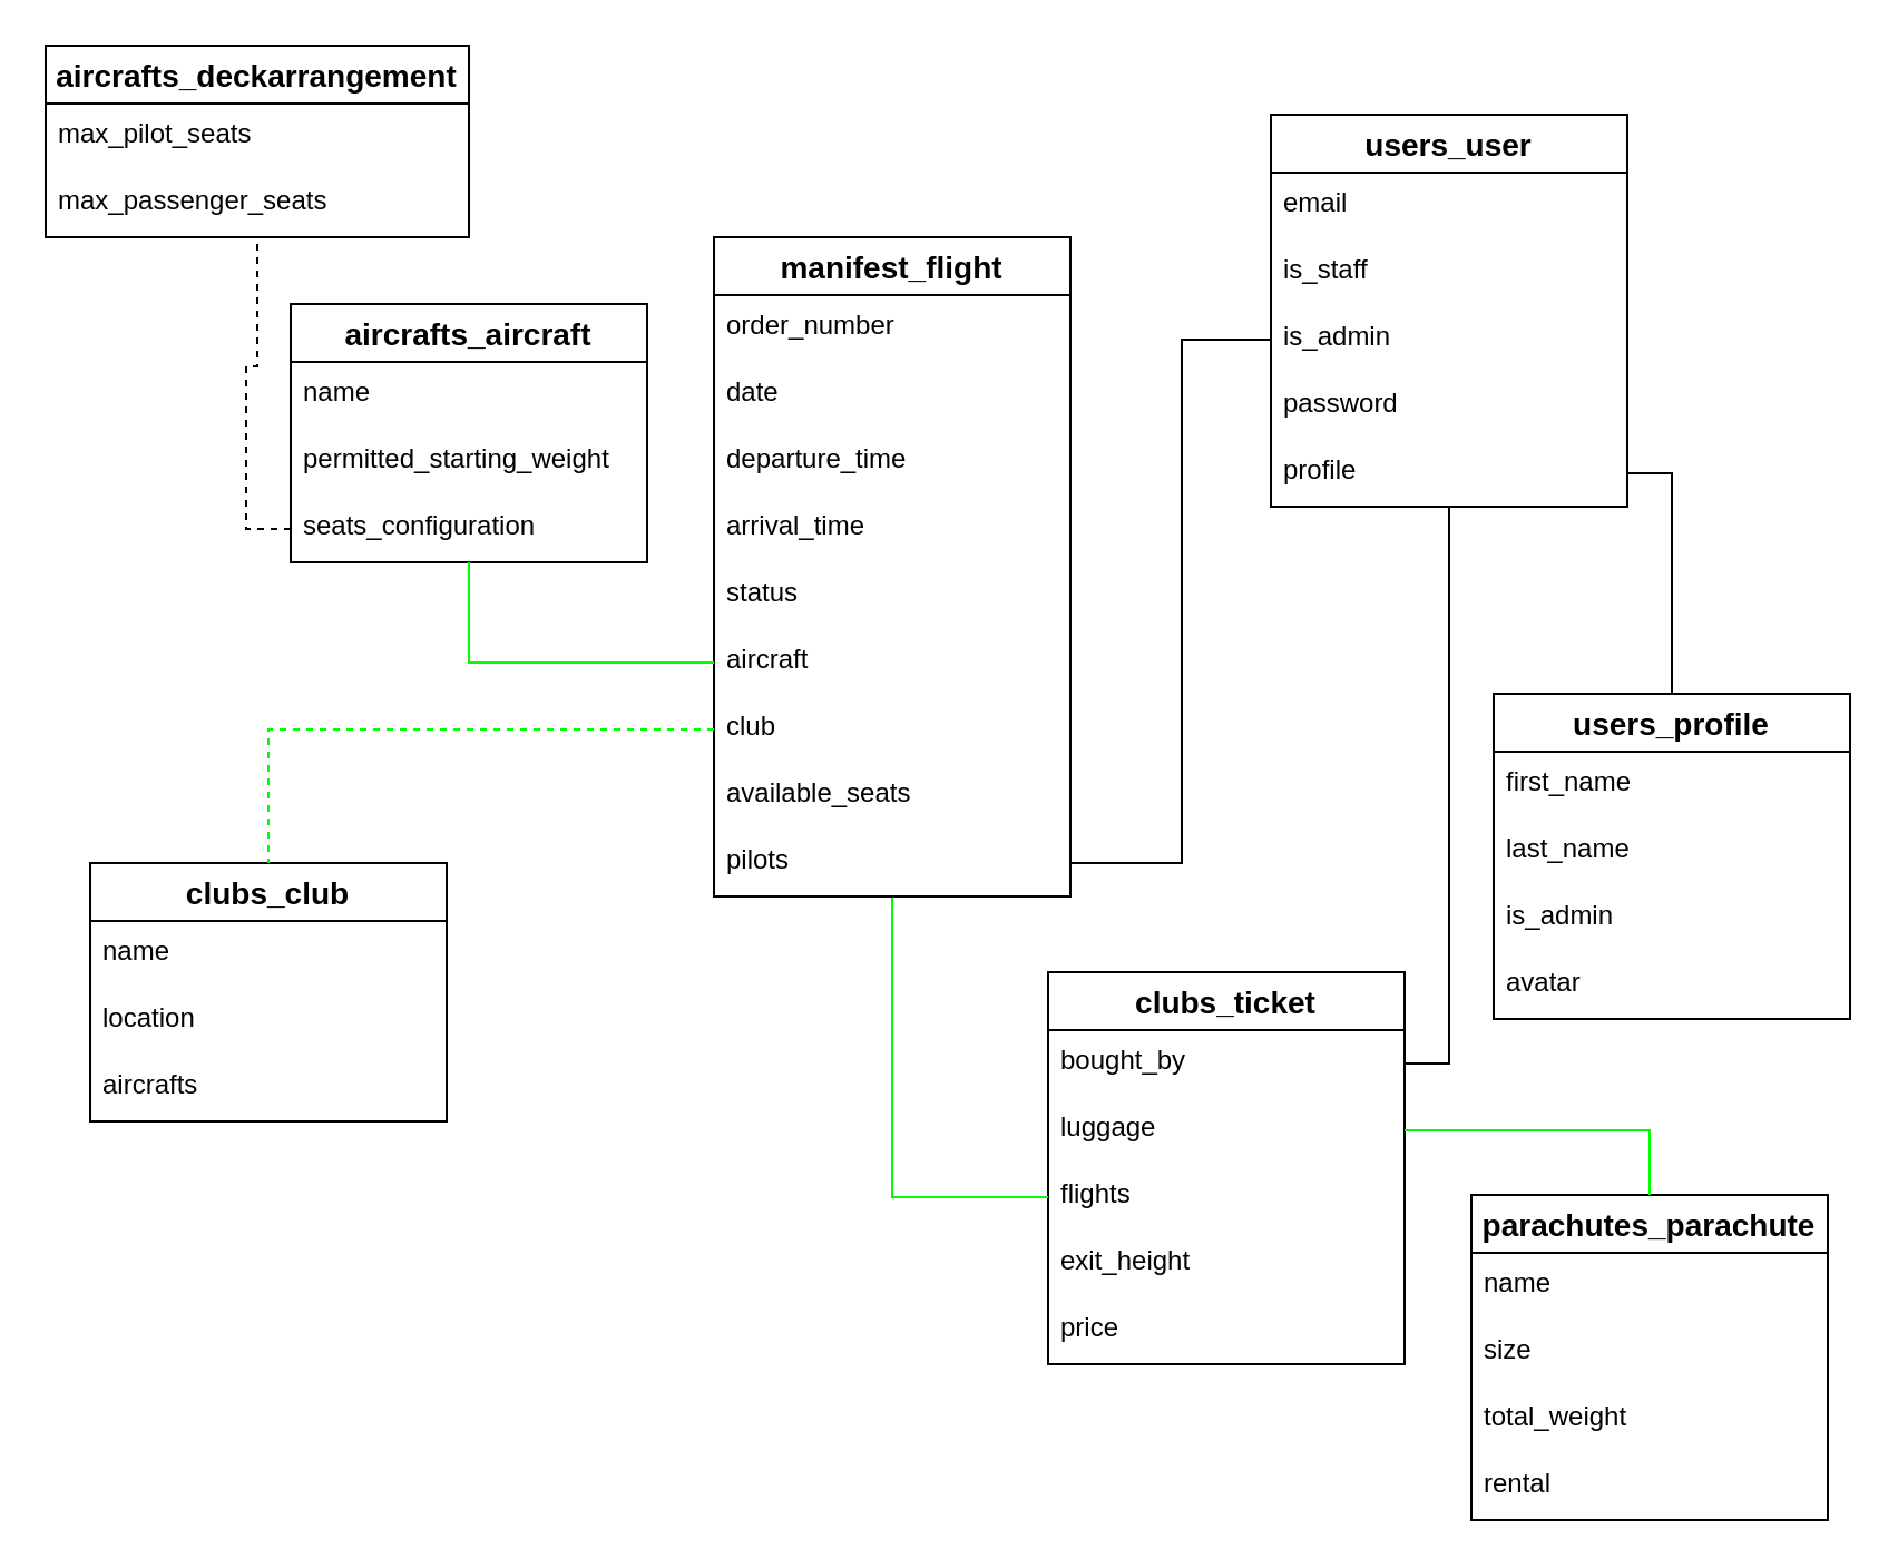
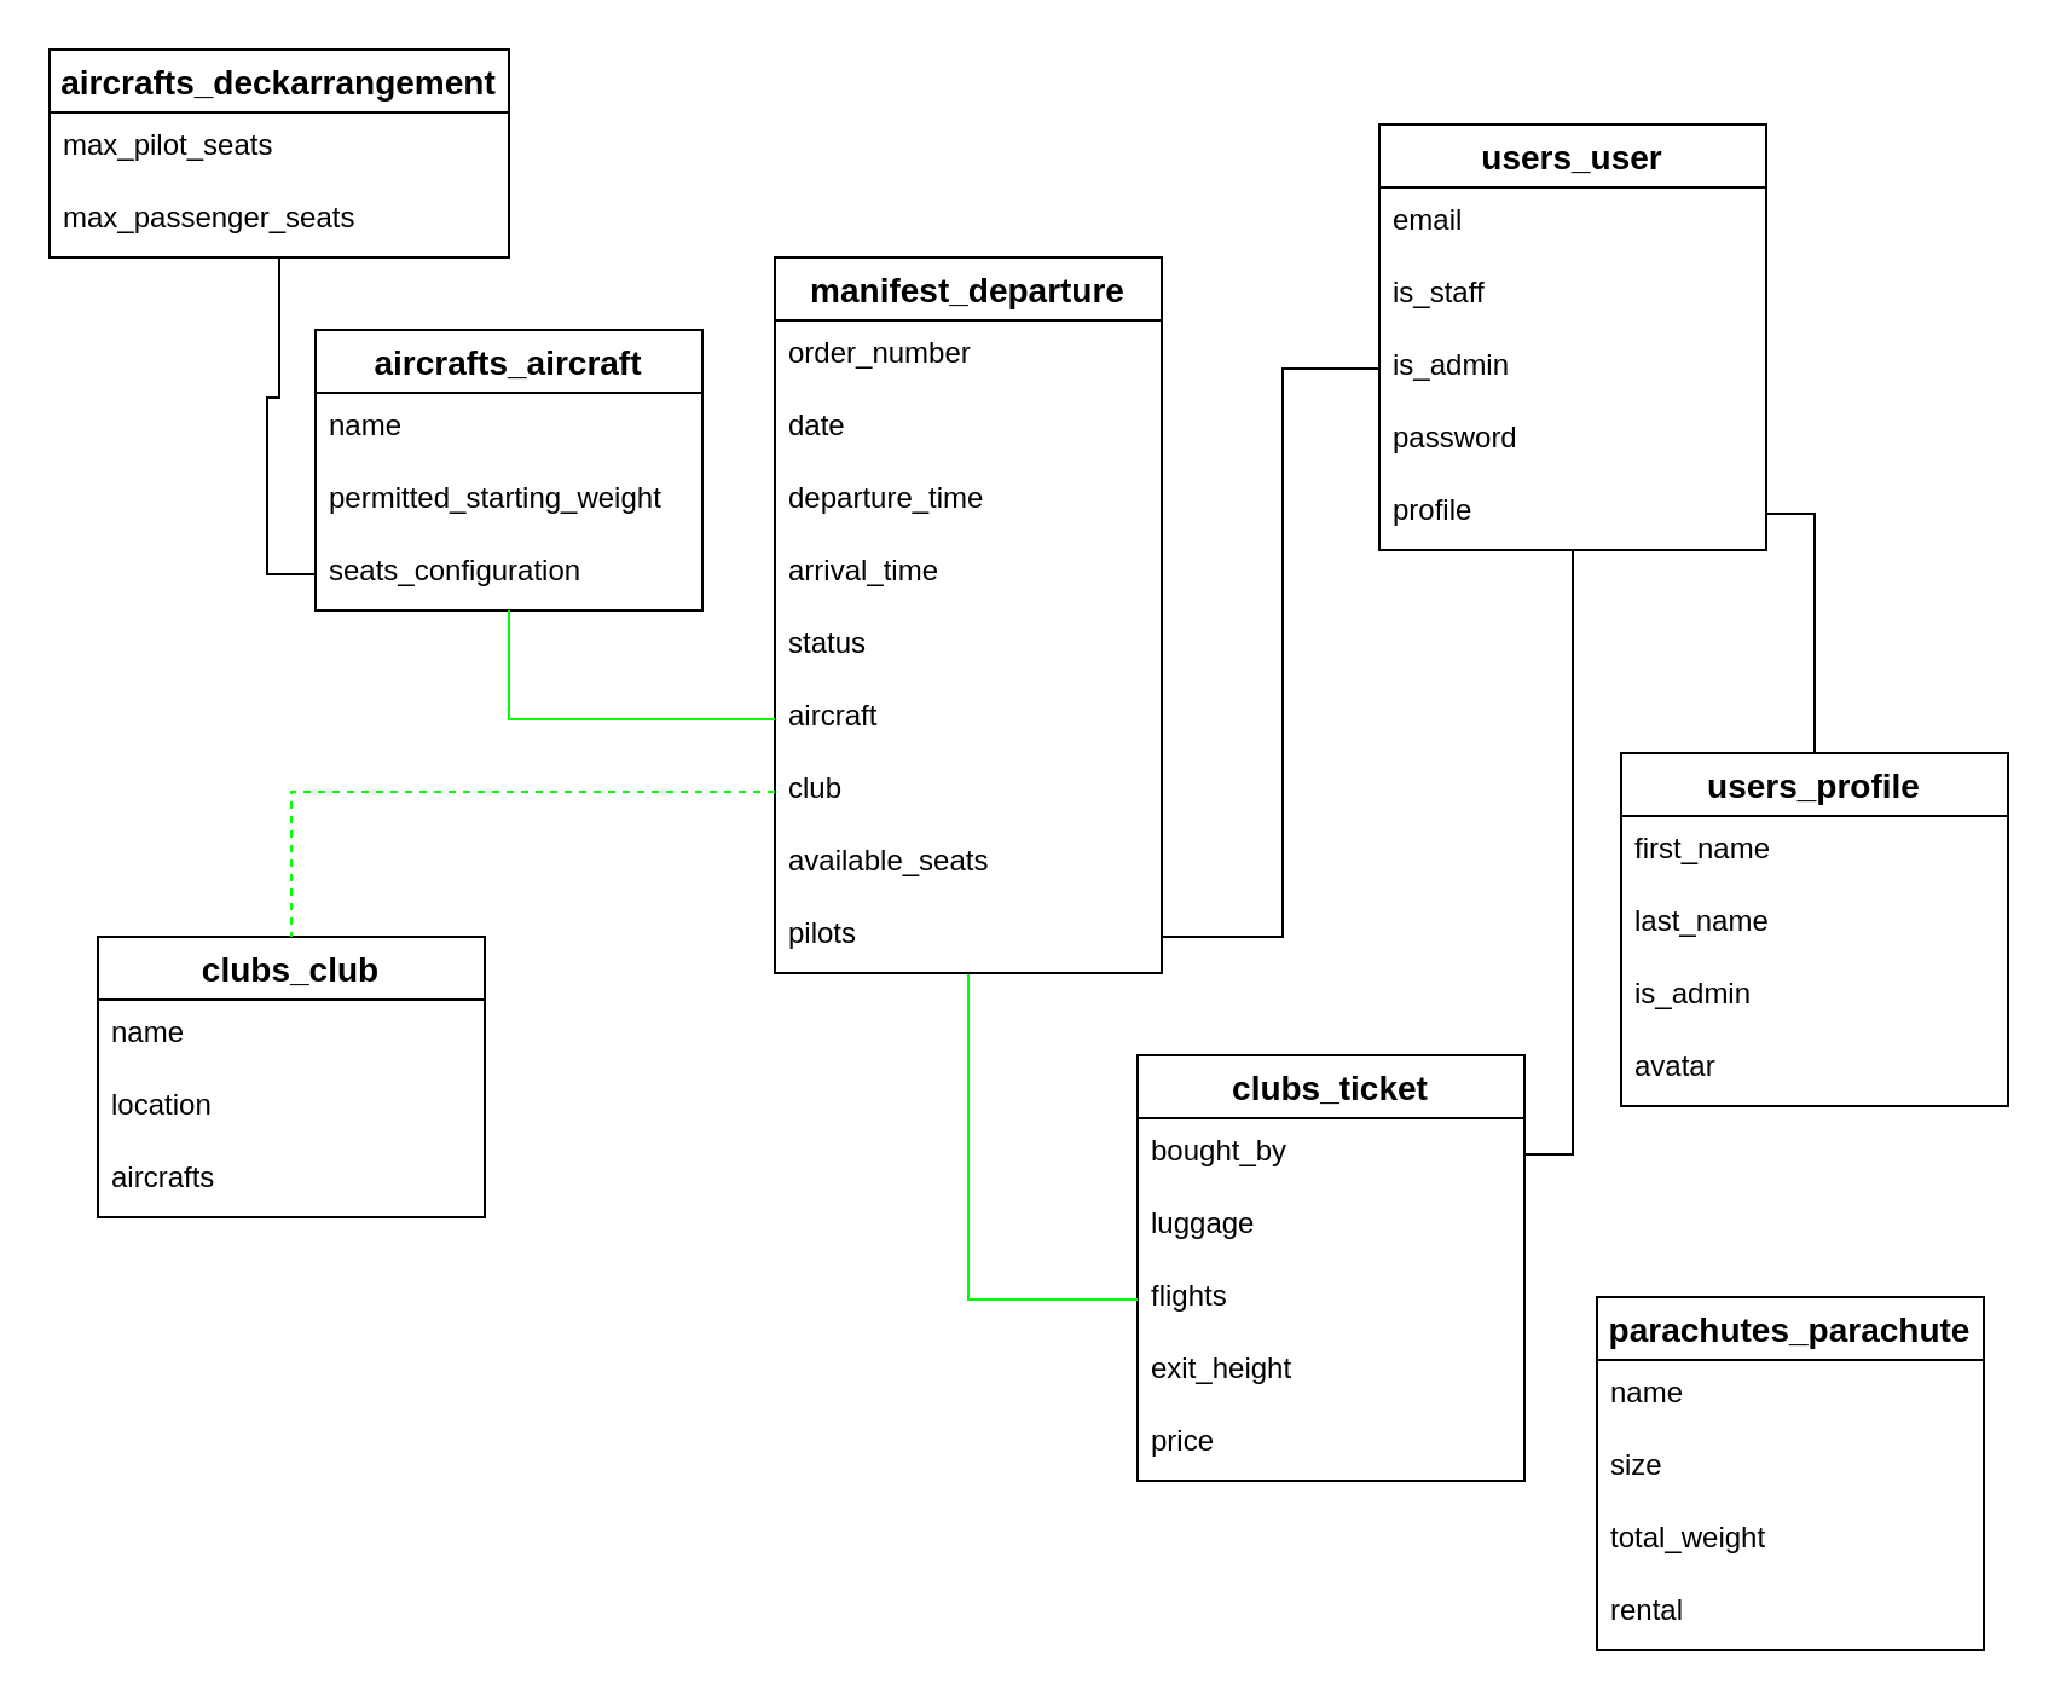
- <mxCell id="13" value="manifest_flight" style="swimlane;fontStyle=1;childLayout=stackLayout;horizontal=1;startSize=26;horizontalStack=0;resizeParent=1;resizeParentMax=0;resizeLast=0;collapsible=1;marginBottom=0;align=center;fontSize=14;" vertex="1" parent="1"><mxGeometry x="320" y="106" width="160" height="296" as="geometry" /></mxCell>
+ <mxCell id="13" value="manifest_departure" style="swimlane;fontStyle=1;childLayout=stackLayout;horizontal=1;startSize=26;horizontalStack=0;resizeParent=1;resizeParentMax=0;resizeLast=0;collapsible=1;marginBottom=0;align=center;fontSize=14;" vertex="1" parent="1"><mxGeometry x="320" y="106" width="160" height="296" as="geometry" /></mxCell>
- <mxCell id="51" style="edgeStyle=orthogonalEdgeStyle;rounded=0;orthogonalLoop=1;jettySize=auto;html=1;entryX=0.5;entryY=1;entryDx=0;entryDy=0;endArrow=none;endFill=0;dashed=1;" edge="1" parent="1" source="26" target="27"><mxGeometry relative="1" as="geometry" /></mxCell>
+ <mxCell id="51" style="edgeStyle=orthogonalEdgeStyle;rounded=0;orthogonalLoop=1;jettySize=auto;html=1;entryX=0.5;entryY=1;entryDx=0;entryDy=0;endArrow=none;endFill=0;" edge="1" parent="1" source="26" target="27"><mxGeometry relative="1" as="geometry" /></mxCell>
- <mxCell id="47" style="edgeStyle=orthogonalEdgeStyle;rounded=0;orthogonalLoop=1;jettySize=auto;html=1;entryX=0.5;entryY=0;entryDx=0;entryDy=0;endArrow=none;endFill=0;strokeColor=#00FF00;" edge="1" parent="1" source="8" target="30"><mxGeometry relative="1" as="geometry" /></mxCell>
